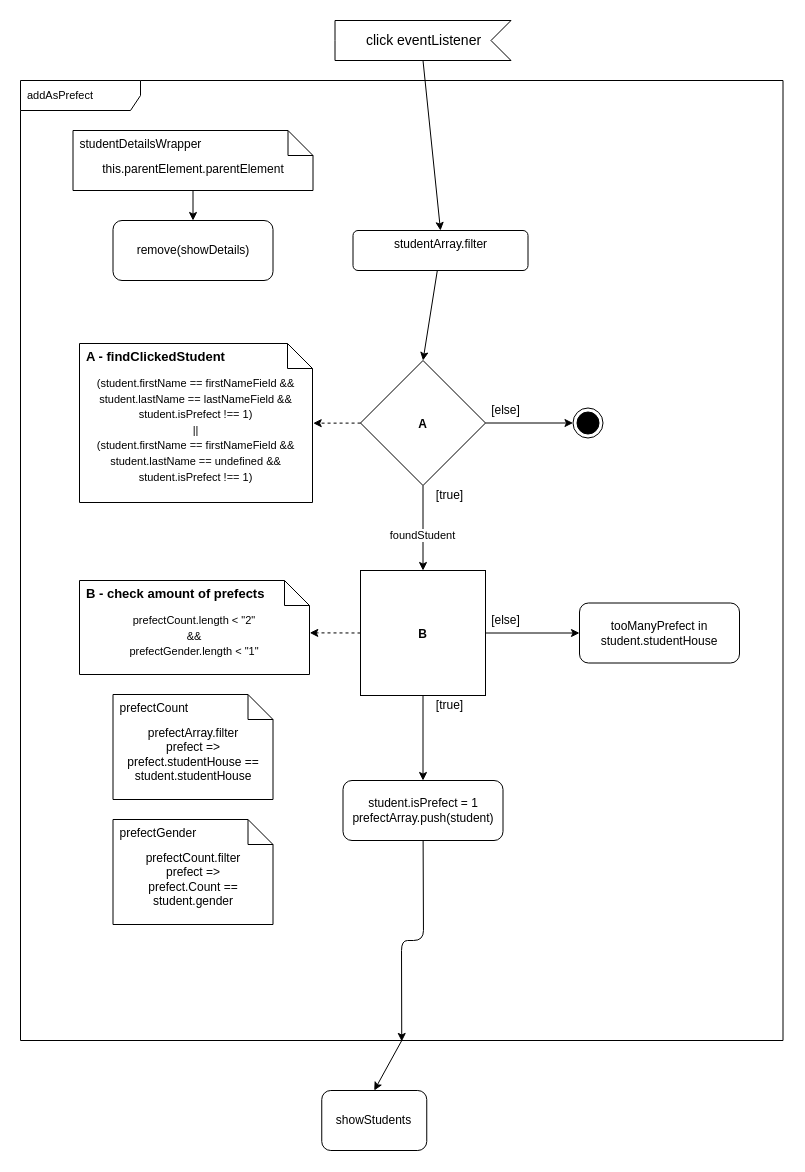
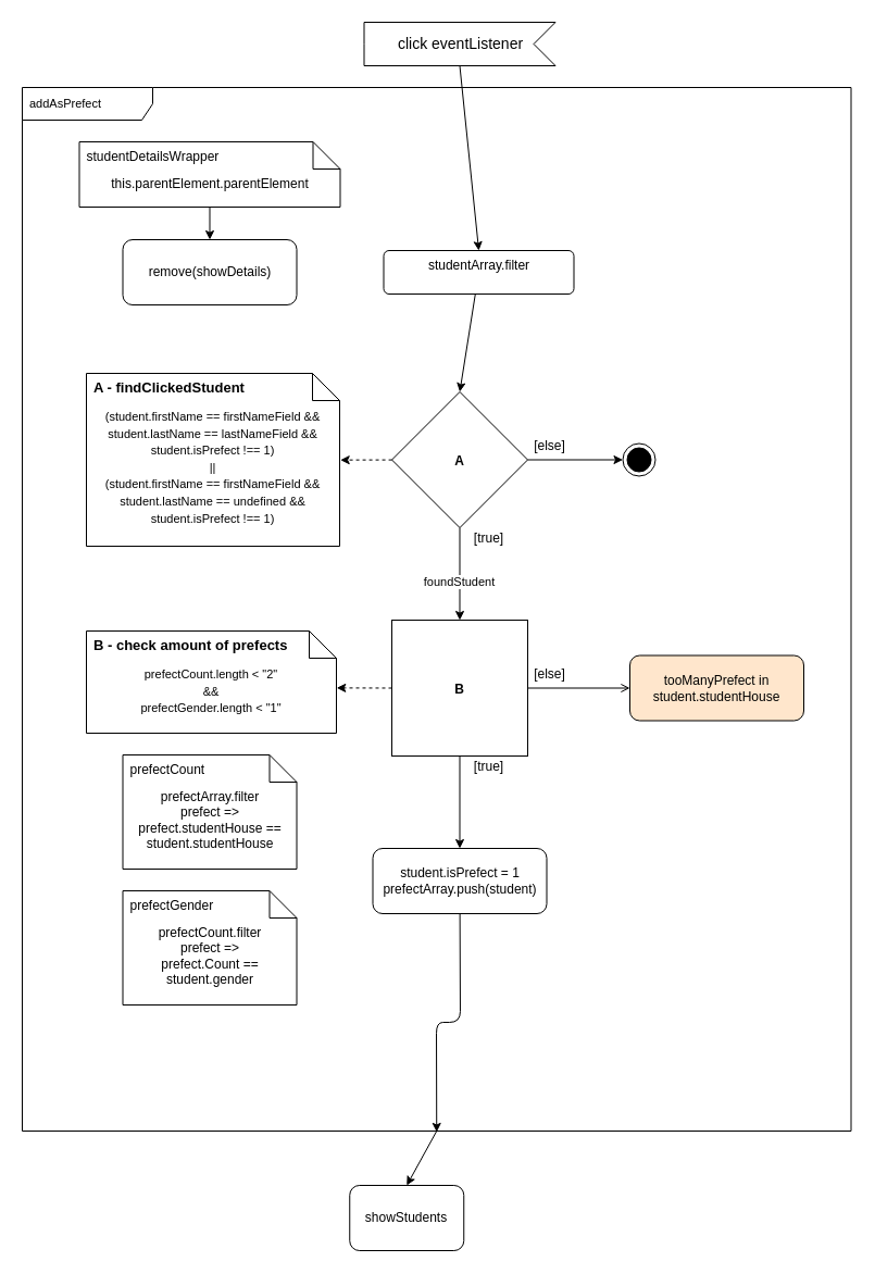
- <mxCell id="33" style="edgeStyle=none;html=1;fontSize=11;entryX=0;entryY=0.5;entryDx=0;entryDy=0;exitX=1;exitY=0.5;exitDx=0;exitDy=0;" edge="1" parent="1" target="35" source="28"><mxGeometry relative="1" as="geometry"><mxPoint x="572.5" y="632.5" as="targetPoint" /><mxPoint x="489" y="650" as="sourcePoint" /></mxGeometry></mxCell>
+ <mxCell id="33" style="edgeStyle=none;html=1;fontSize=11;entryX=0;entryY=0.5;entryDx=0;entryDy=0;exitX=1;exitY=0.5;exitDx=0;exitDy=0;endArrow=open;" edge="1" parent="1" target="35" source="28"><mxGeometry relative="1" as="geometry"><mxPoint x="572.5" y="632.5" as="targetPoint" /><mxPoint x="489" y="650" as="sourcePoint" /></mxGeometry></mxCell>
- <mxCell id="35" value="tooManyPrefect in student.studentHouse" style="rounded=1;whiteSpace=wrap;html=1;" vertex="1" parent="1"><mxGeometry x="579" y="602.5" width="160" height="60" as="geometry" /></mxCell>
+ <mxCell id="35" value="tooManyPrefect in student.studentHouse" style="rounded=1;whiteSpace=wrap;html=1;fillColor=#ffe6cc;" vertex="1" parent="1"><mxGeometry x="579" y="602.5" width="160" height="60" as="geometry" /></mxCell>
